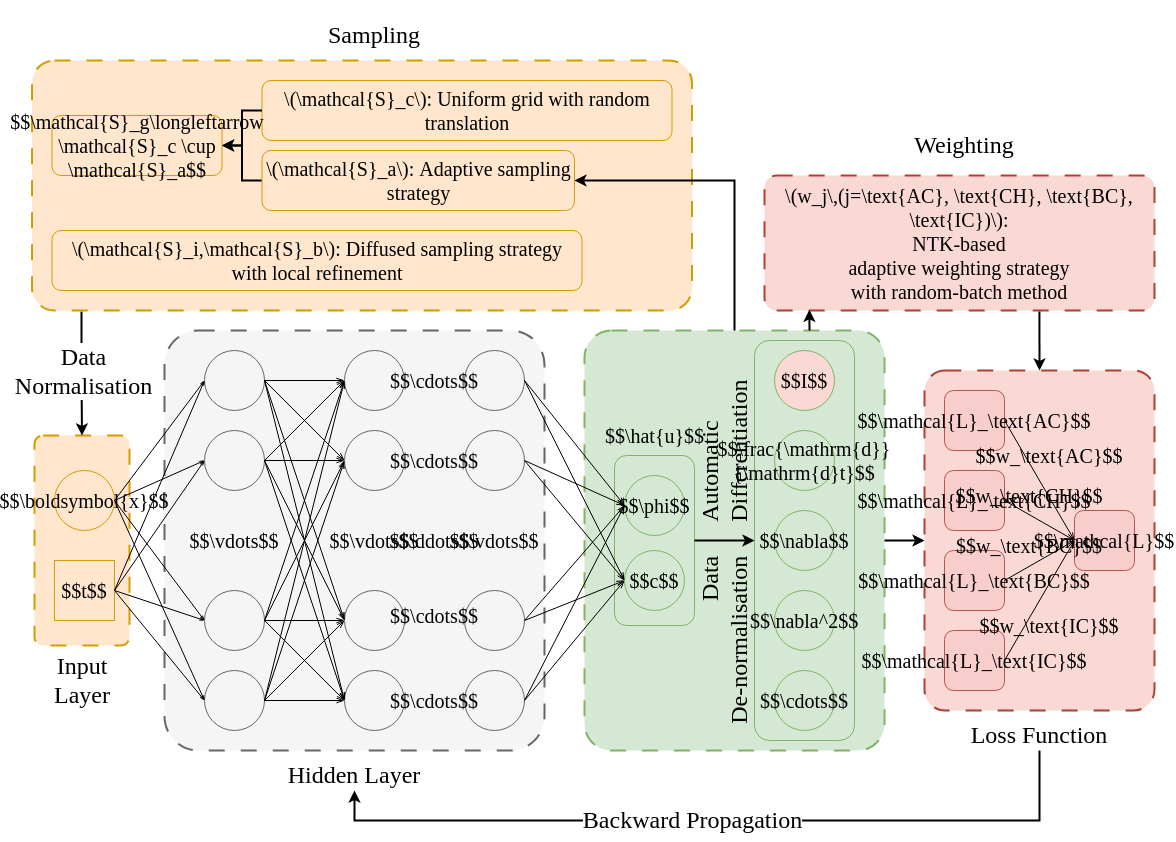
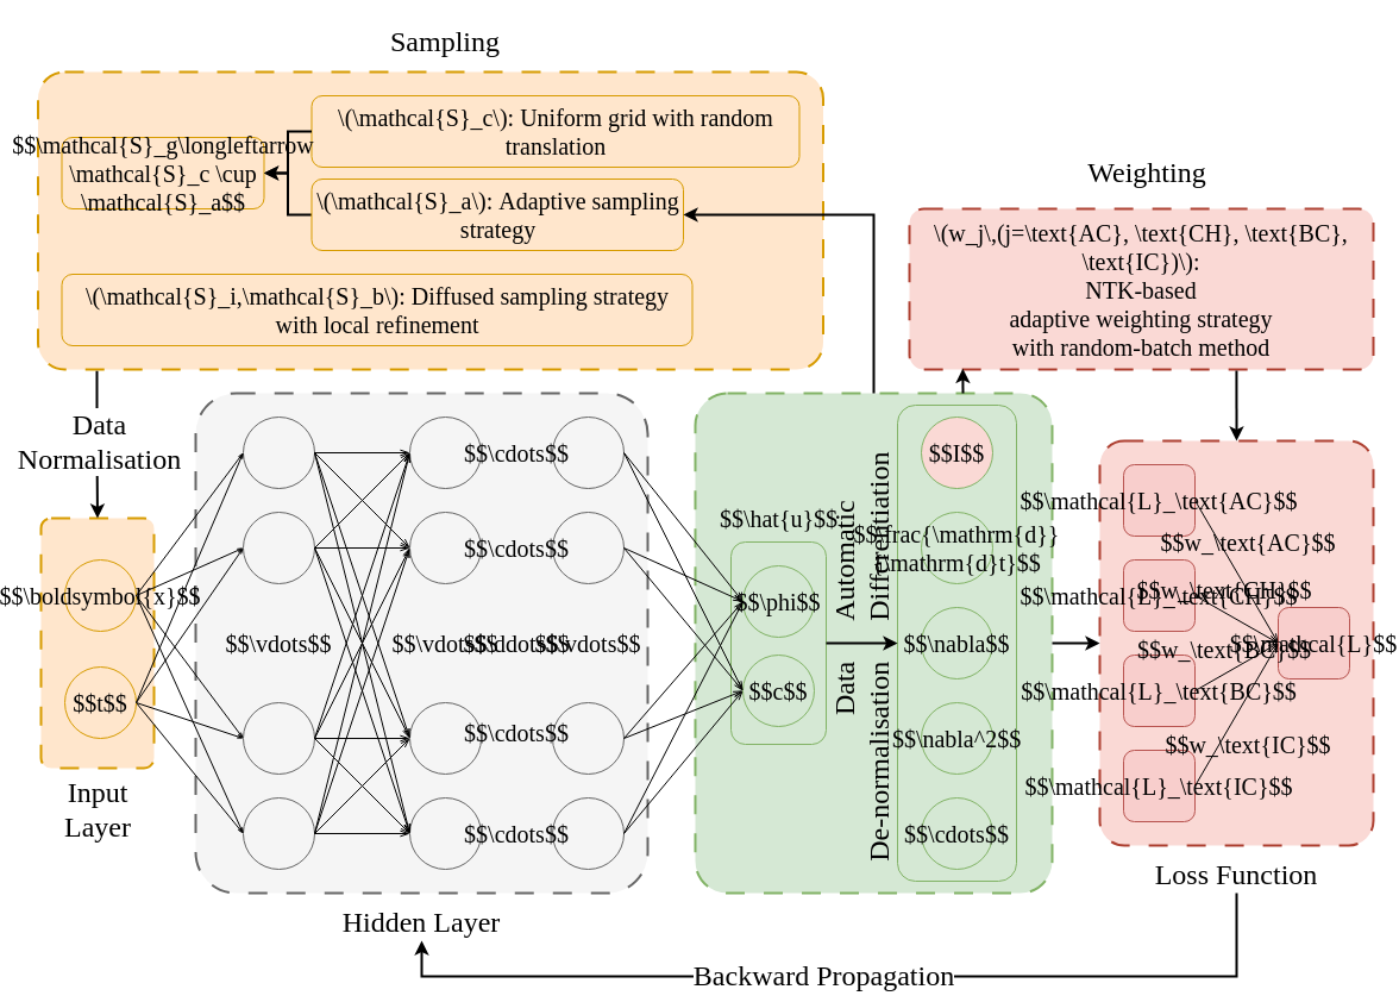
- <mxCell id="38" value="$$t$$" style="whiteSpace=wrap;html=1;aspect=fixed;fontSize=20;fillColor=#ffe6cc;strokeColor=#d79b00;fontFamily=Palatino Linotype;rounded=0;" parent="2" vertex="1"><mxGeometry x="22.5" y="540" width="60" height="60" as="geometry" /></mxCell>
+ <mxCell id="38" value="$$t$$" style="ellipse;whiteSpace=wrap;html=1;aspect=fixed;fontSize=20;fillColor=#ffe6cc;strokeColor=#d79b00;fontFamily=Palatino Linotype;" parent="2" vertex="1"><mxGeometry x="22.5" y="540" width="60" height="60" as="geometry" /></mxCell>
